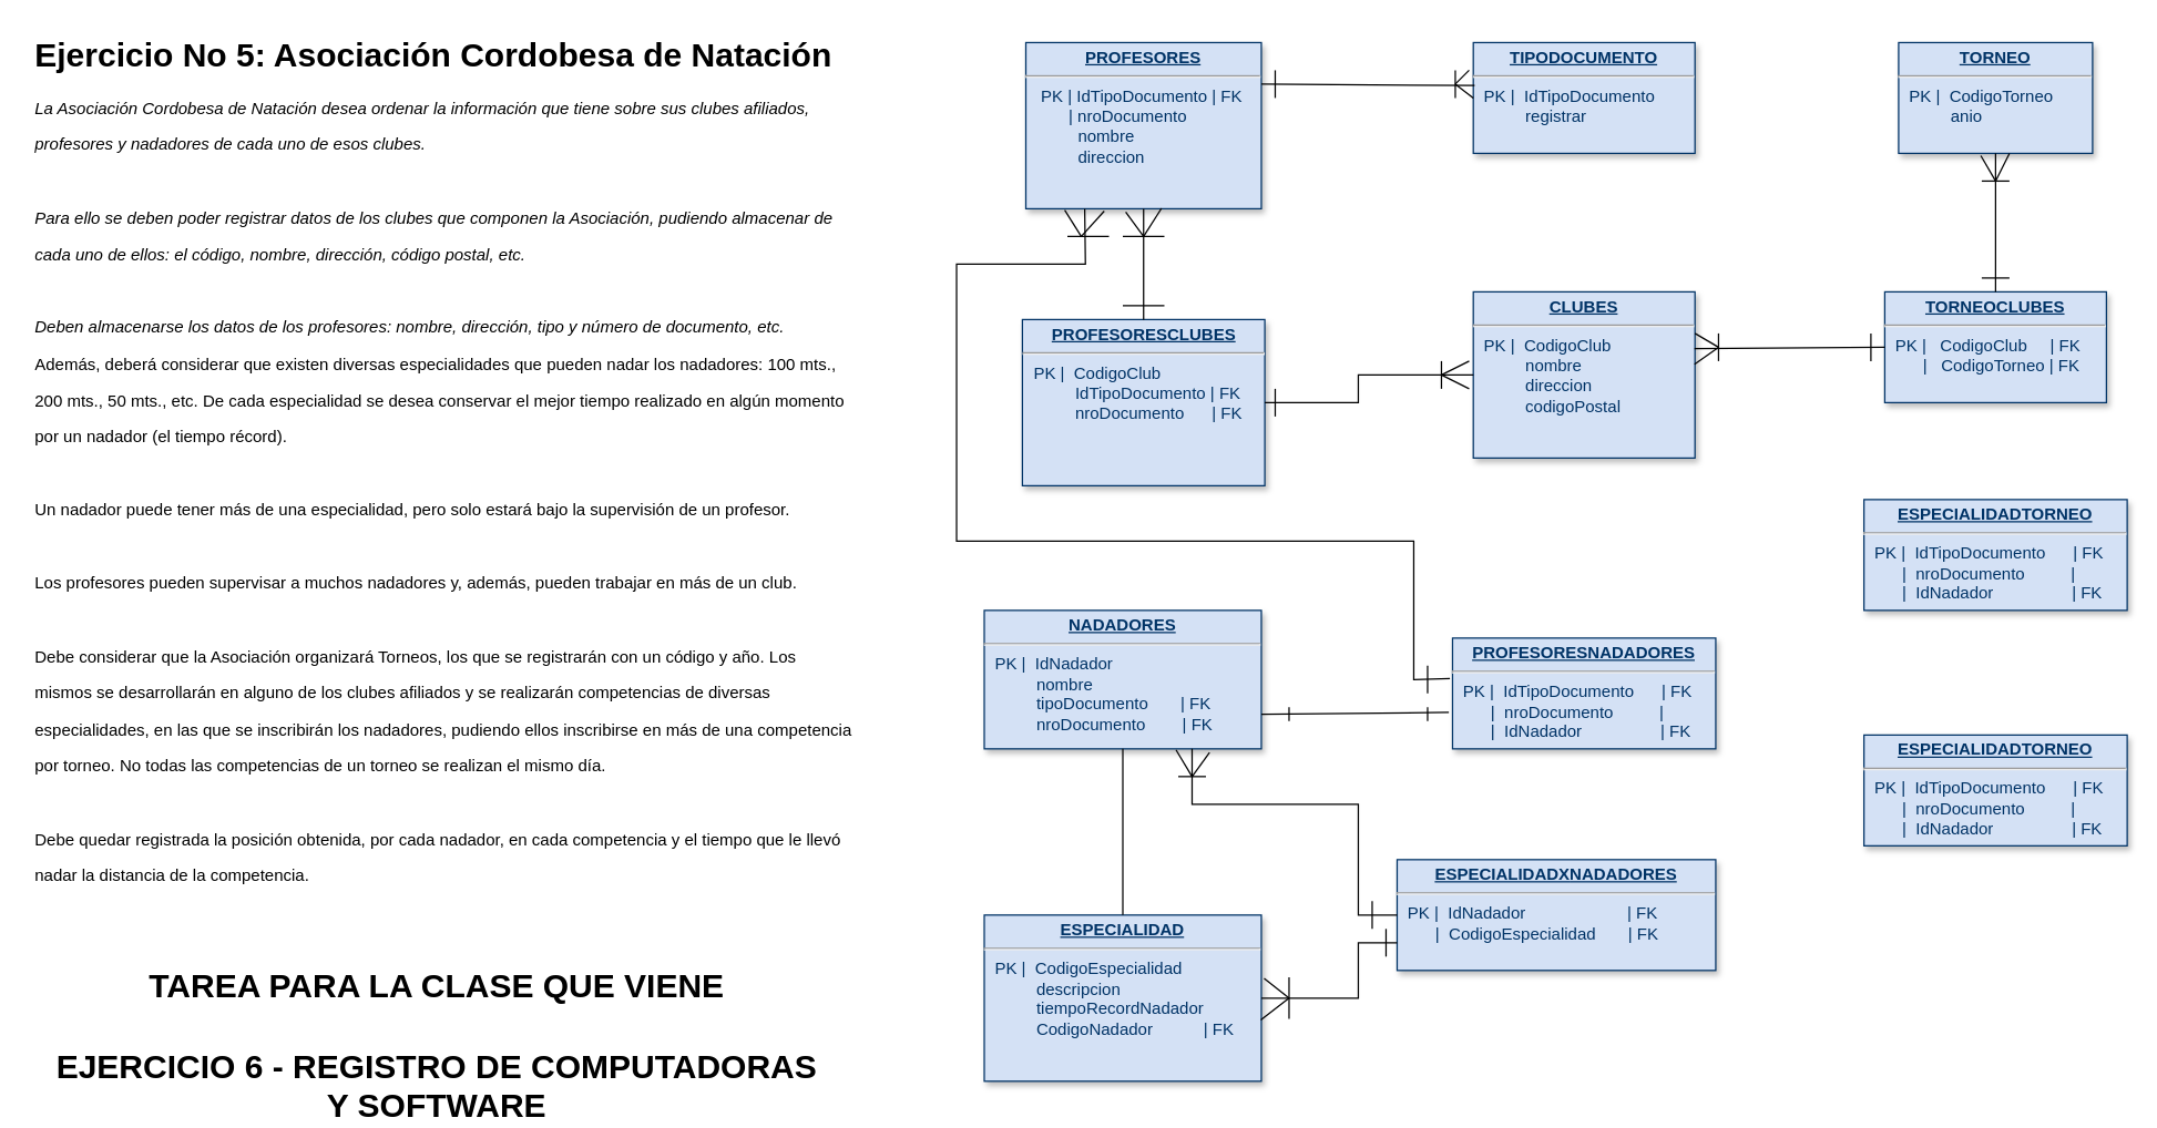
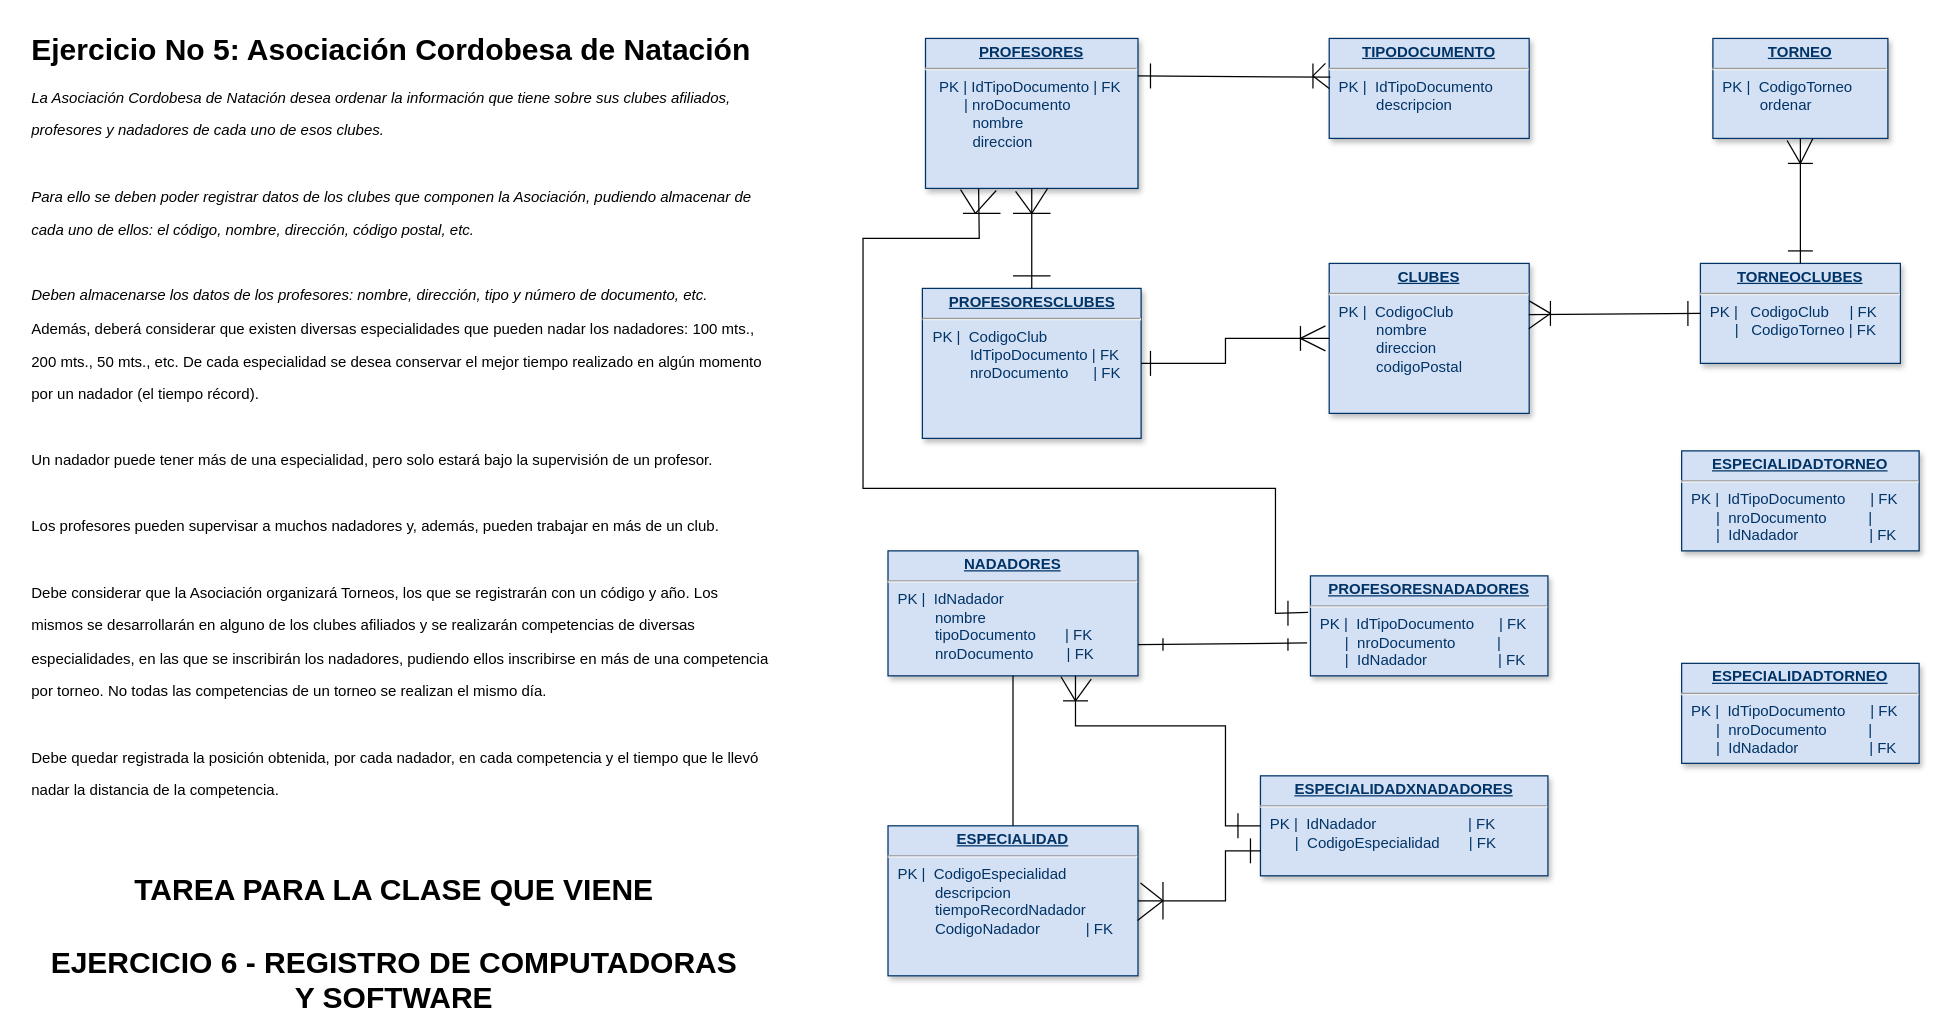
- <mxCell id="5" value="&lt;p style=&quot;margin: 0px; margin-top: 4px; text-align: center; text-decoration: underline;&quot;&gt;&lt;strong&gt;TIPODOCUMENTO&lt;/strong&gt;&lt;/p&gt;&lt;hr&gt;&lt;p style=&quot;margin: 0px; margin-left: 8px;&quot;&gt;PK |&amp;nbsp; IdTipoDocumento&lt;/p&gt;&lt;p style=&quot;margin: 0px; margin-left: 8px;&quot;&gt;&amp;nbsp; &amp;nbsp; &amp;nbsp; &amp;nbsp; &amp;nbsp;registrar&lt;/p&gt;" style="verticalAlign=top;align=left;overflow=fill;fontSize=12;fontFamily=Helvetica;html=1;strokeColor=#003366;shadow=1;fillColor=#D4E1F5;fontColor=#003366" vertex="1" parent="1"><mxGeometry x="1063" y="30" width="160" height="80" as="geometry" /></mxCell>
+ <mxCell id="5" value="&lt;p style=&quot;margin: 0px; margin-top: 4px; text-align: center; text-decoration: underline;&quot;&gt;&lt;strong&gt;TIPODOCUMENTO&lt;/strong&gt;&lt;/p&gt;&lt;hr&gt;&lt;p style=&quot;margin: 0px; margin-left: 8px;&quot;&gt;PK |&amp;nbsp; IdTipoDocumento&lt;/p&gt;&lt;p style=&quot;margin: 0px; margin-left: 8px;&quot;&gt;&amp;nbsp; &amp;nbsp; &amp;nbsp; &amp;nbsp; &amp;nbsp;descripcion&lt;/p&gt;" style="verticalAlign=top;align=left;overflow=fill;fontSize=12;fontFamily=Helvetica;html=1;strokeColor=#003366;shadow=1;fillColor=#D4E1F5;fontColor=#003366" vertex="1" parent="1"><mxGeometry x="1063" y="30" width="160" height="80" as="geometry" /></mxCell>
- <mxCell id="22" value="&lt;p style=&quot;margin: 0px; margin-top: 4px; text-align: center; text-decoration: underline;&quot;&gt;&lt;strong&gt;TORNEO&lt;/strong&gt;&lt;/p&gt;&lt;hr&gt;&lt;p style=&quot;margin: 0px; margin-left: 8px;&quot;&gt;PK |&amp;nbsp; CodigoTorneo&lt;/p&gt;&lt;p style=&quot;margin: 0px; margin-left: 8px;&quot;&gt;&amp;nbsp; &amp;nbsp; &amp;nbsp; &amp;nbsp; &amp;nbsp;anio&lt;/p&gt;" style="verticalAlign=top;align=left;overflow=fill;fontSize=12;fontFamily=Helvetica;html=1;strokeColor=#003366;shadow=1;fillColor=#D4E1F5;fontColor=#003366" vertex="1" parent="1"><mxGeometry x="1370" y="30" width="140" height="80" as="geometry" /></mxCell>
+ <mxCell id="22" value="&lt;p style=&quot;margin: 0px; margin-top: 4px; text-align: center; text-decoration: underline;&quot;&gt;&lt;strong&gt;TORNEO&lt;/strong&gt;&lt;/p&gt;&lt;hr&gt;&lt;p style=&quot;margin: 0px; margin-left: 8px;&quot;&gt;PK |&amp;nbsp; CodigoTorneo&lt;/p&gt;&lt;p style=&quot;margin: 0px; margin-left: 8px;&quot;&gt;&amp;nbsp; &amp;nbsp; &amp;nbsp; &amp;nbsp; &amp;nbsp;ordenar&lt;/p&gt;" style="verticalAlign=top;align=left;overflow=fill;fontSize=12;fontFamily=Helvetica;html=1;strokeColor=#003366;shadow=1;fillColor=#D4E1F5;fontColor=#003366" vertex="1" parent="1"><mxGeometry x="1370" y="30" width="140" height="80" as="geometry" /></mxCell>
